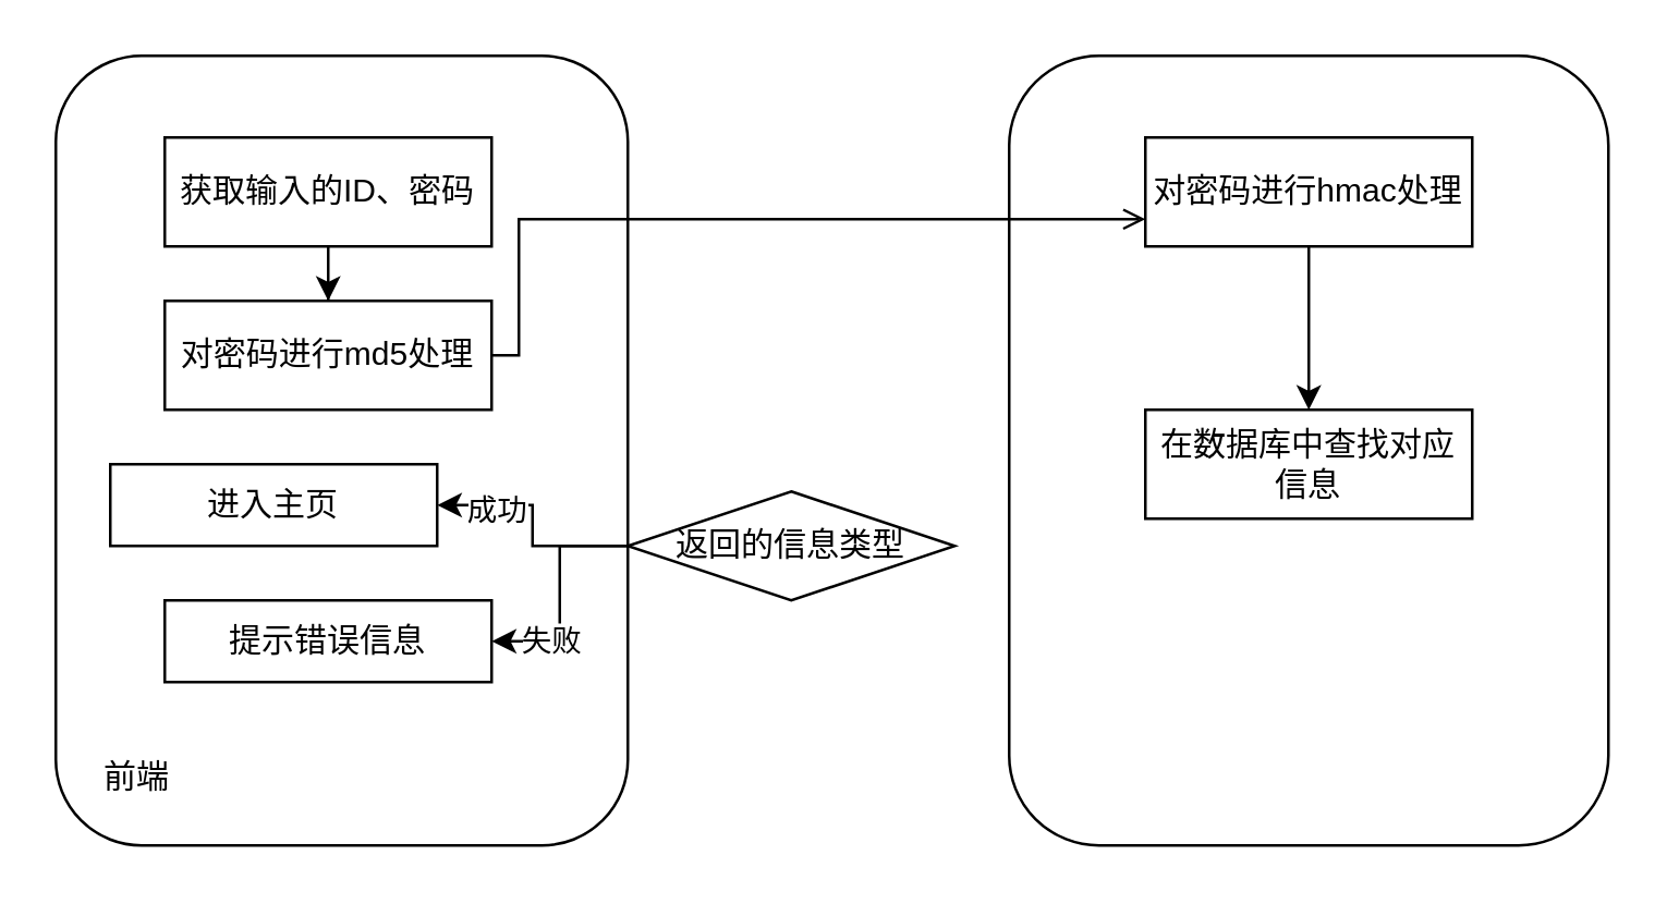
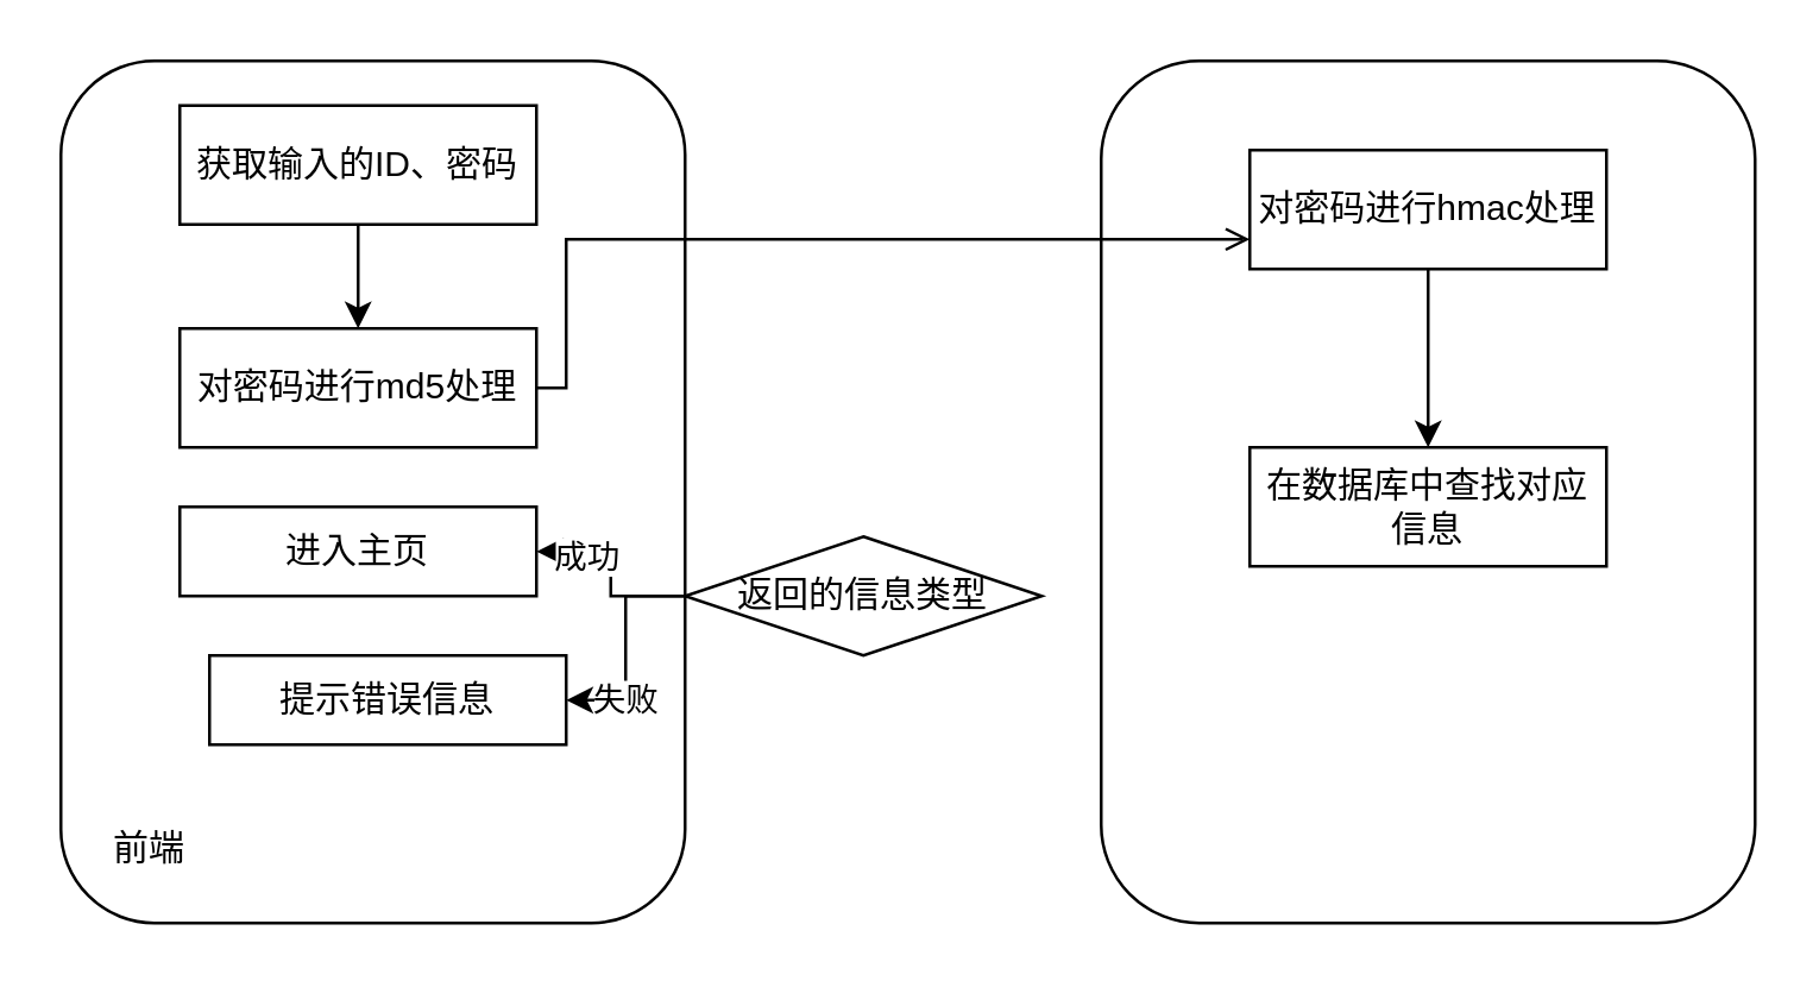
- <mxCell id="6" value="获取输入的ID、密码" style="rounded=0;whiteSpace=wrap;html=1;" vertex="1" parent="1"><mxGeometry x="60" y="50" width="120" height="40" as="geometry" /></mxCell>
+ <mxCell id="6" value="获取输入的ID、密码" style="rounded=0;whiteSpace=wrap;html=1;" vertex="1" parent="1"><mxGeometry x="60" y="35" width="120" height="40" as="geometry" /></mxCell>
- <mxCell id="17" value="进入主页" style="whiteSpace=wrap;html=1;rounded=0;" vertex="1" parent="1"><mxGeometry x="40" y="170" width="120" height="30" as="geometry" /></mxCell>
+ <mxCell id="17" value="进入主页" style="whiteSpace=wrap;html=1;rounded=0;" vertex="1" parent="1"><mxGeometry x="60" y="170" width="120" height="30" as="geometry" /></mxCell>
- <mxCell id="18" value="提示错误信息" style="whiteSpace=wrap;html=1;rounded=0;" vertex="1" parent="1"><mxGeometry x="60" y="220" width="120" height="30" as="geometry" /></mxCell>
+ <mxCell id="18" value="提示错误信息" style="whiteSpace=wrap;html=1;rounded=0;" vertex="1" parent="1"><mxGeometry x="70" y="220" width="120" height="30" as="geometry" /></mxCell>
